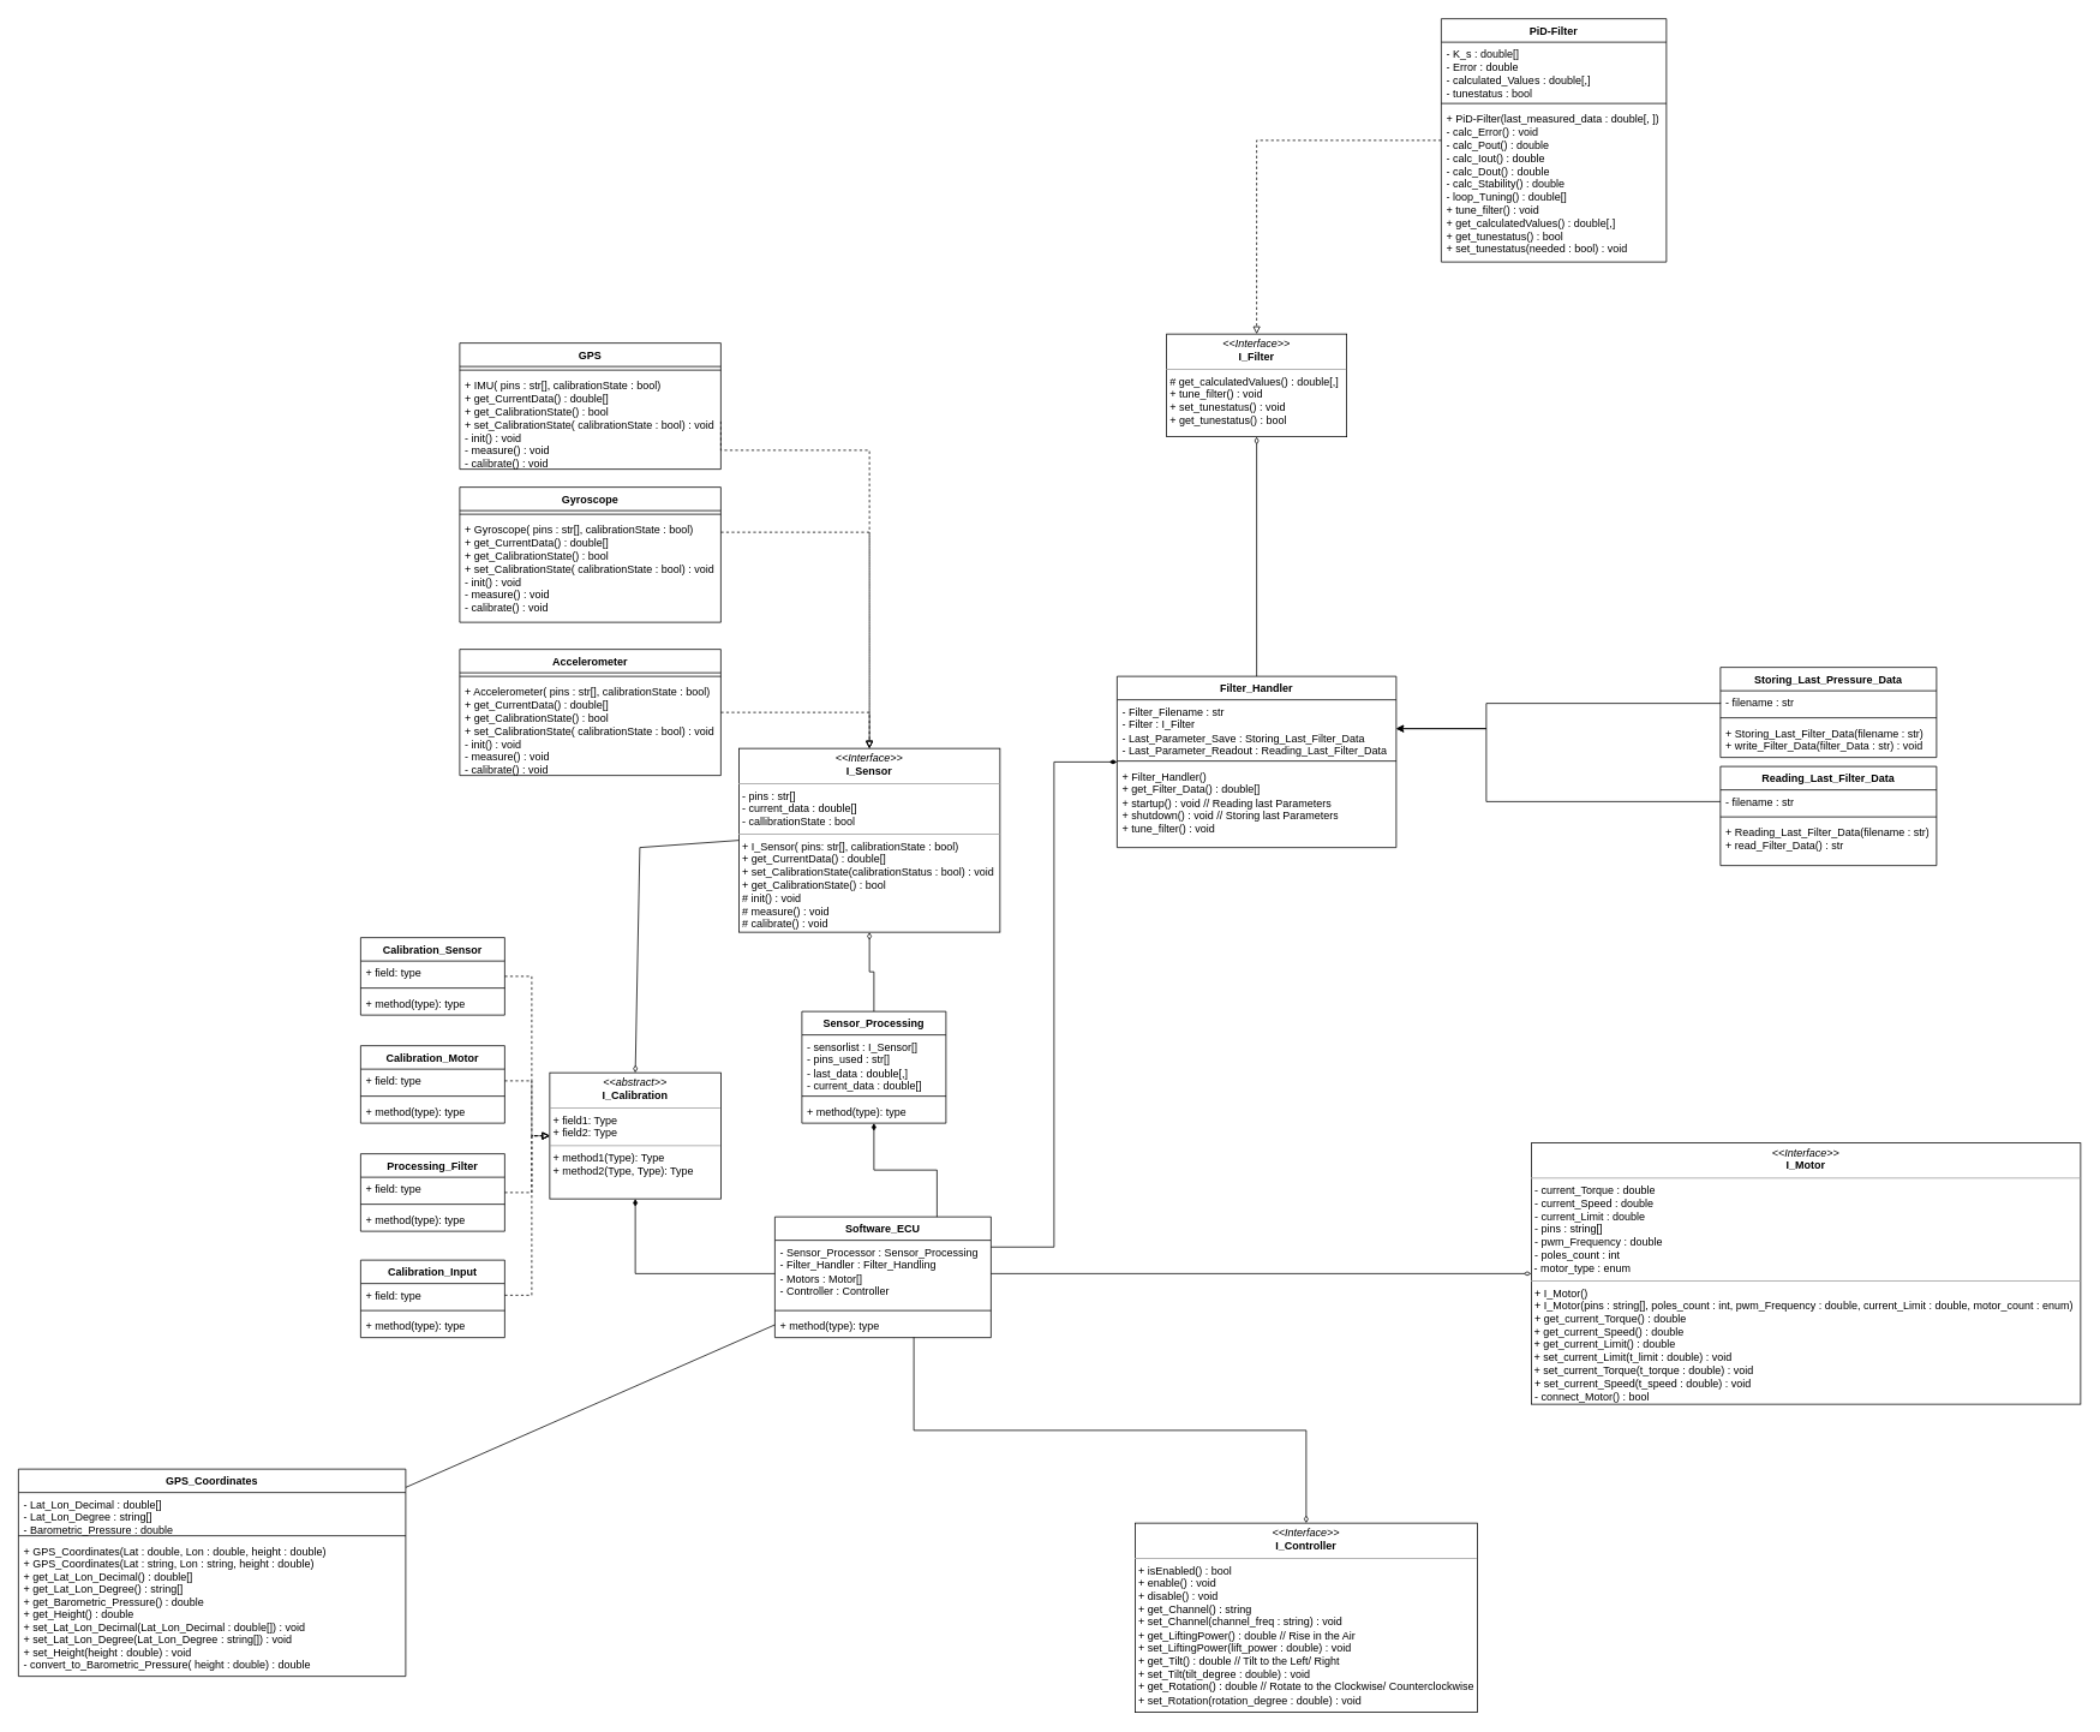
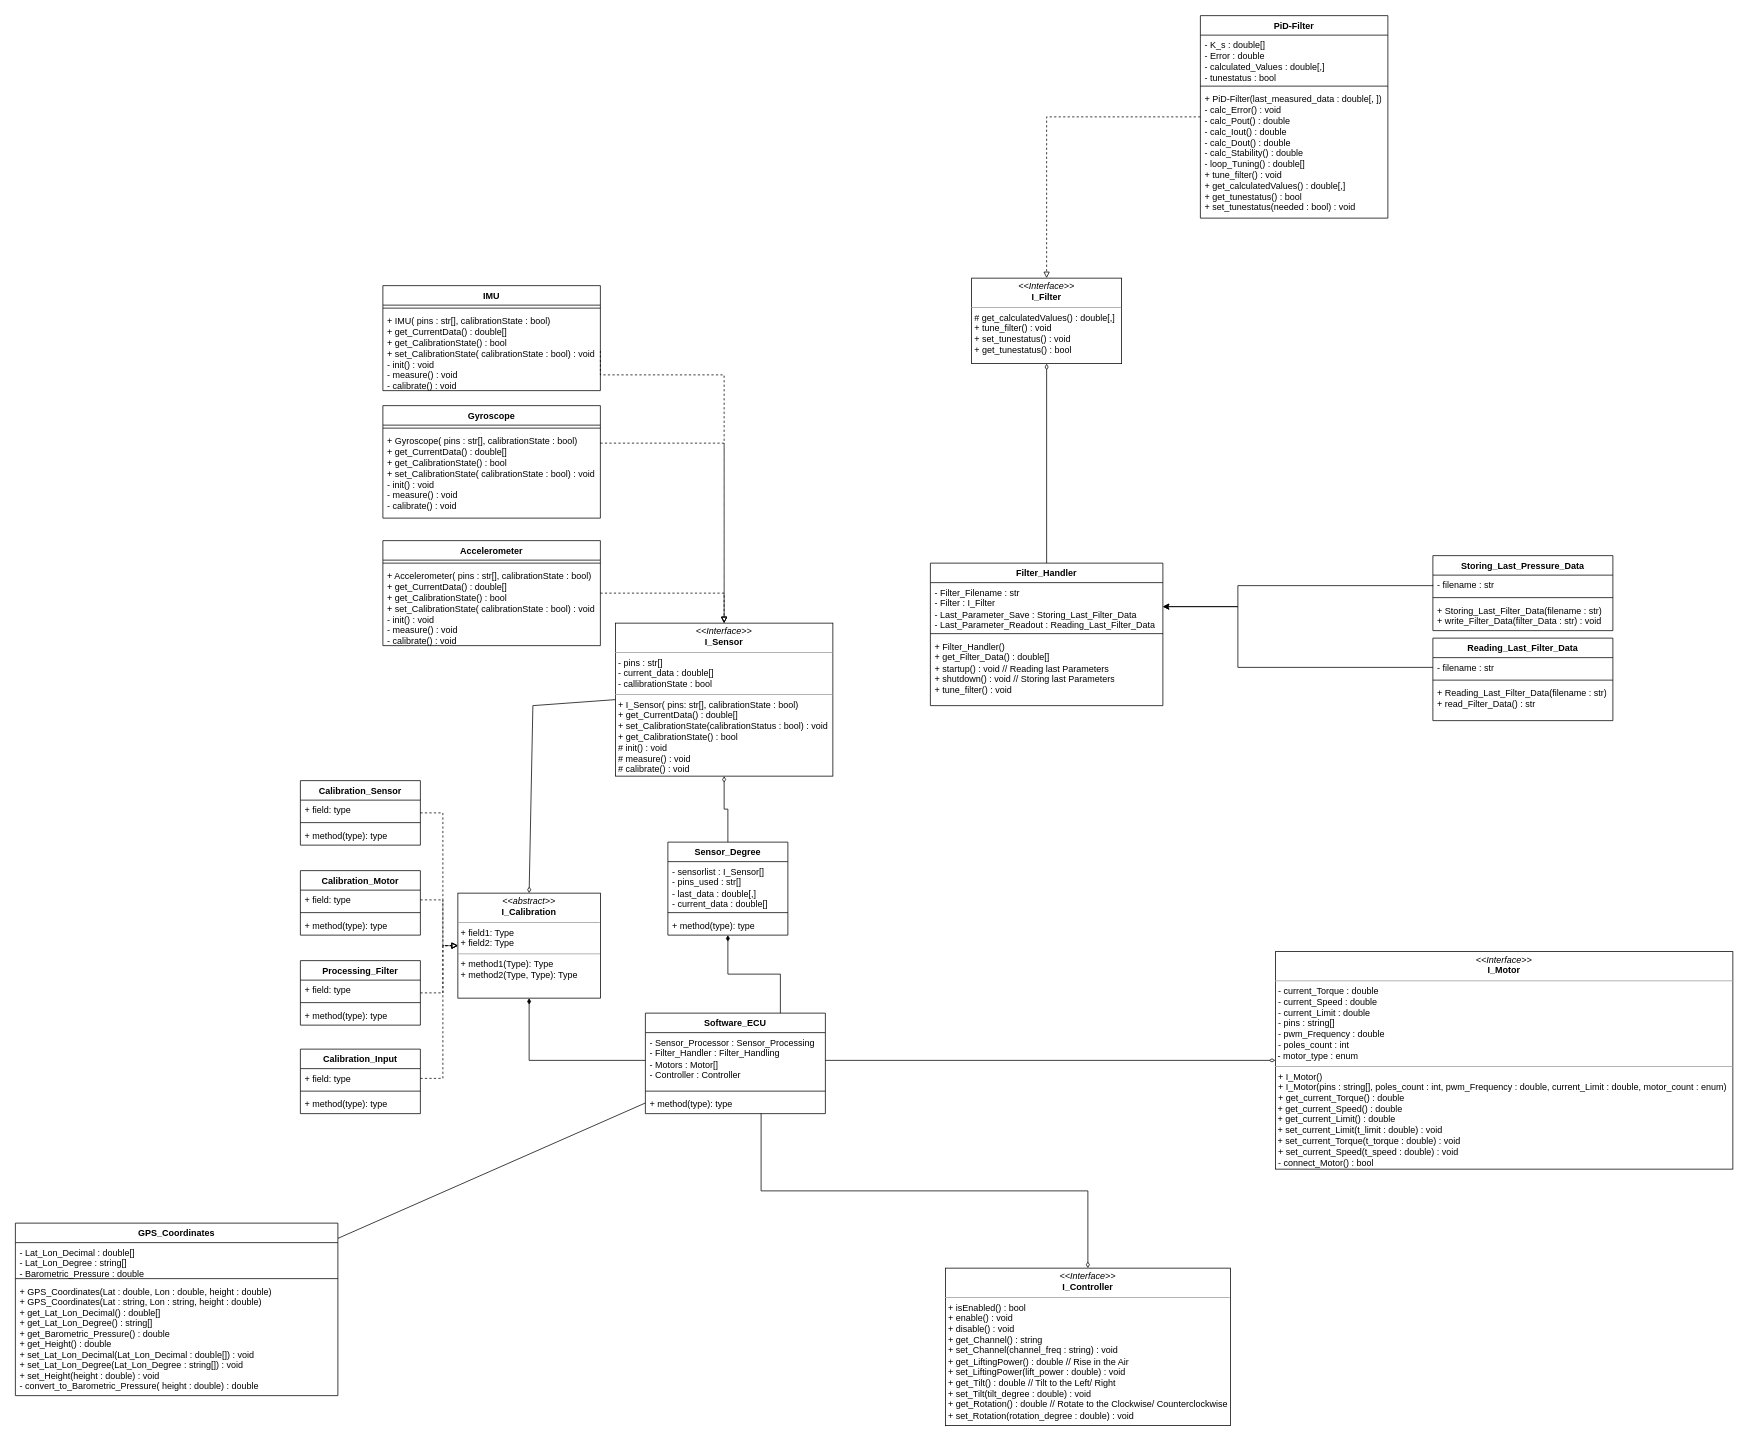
- <mxCell id="71" value="GPS" style="swimlane;fontStyle=1;align=center;verticalAlign=top;childLayout=stackLayout;horizontal=1;startSize=26;horizontalStack=0;resizeParent=1;resizeParentMax=0;resizeLast=0;collapsible=1;marginBottom=0;whiteSpace=wrap;html=1;" parent="1" vertex="1"><mxGeometry x="510" y="380" width="290" height="140" as="geometry" /></mxCell>
+ <mxCell id="71" value="IMU" style="swimlane;fontStyle=1;align=center;verticalAlign=top;childLayout=stackLayout;horizontal=1;startSize=26;horizontalStack=0;resizeParent=1;resizeParentMax=0;resizeLast=0;collapsible=1;marginBottom=0;whiteSpace=wrap;html=1;" parent="1" vertex="1"><mxGeometry x="510" y="380" width="290" height="140" as="geometry" /></mxCell>
- <mxCell id="35" value="Sensor_Processing" style="swimlane;fontStyle=1;align=center;verticalAlign=top;childLayout=stackLayout;horizontal=1;startSize=26;horizontalStack=0;resizeParent=1;resizeParentMax=0;resizeLast=0;collapsible=1;marginBottom=0;whiteSpace=wrap;html=1;" parent="1" vertex="1"><mxGeometry x="890" y="1122" width="160" height="124" as="geometry" /></mxCell>
+ <mxCell id="35" value="Sensor_Degree" style="swimlane;fontStyle=1;align=center;verticalAlign=top;childLayout=stackLayout;horizontal=1;startSize=26;horizontalStack=0;resizeParent=1;resizeParentMax=0;resizeLast=0;collapsible=1;marginBottom=0;whiteSpace=wrap;html=1;" parent="1" vertex="1"><mxGeometry x="890" y="1122" width="160" height="124" as="geometry" /></mxCell>
- <mxCell id="29" style="edgeStyle=orthogonalEdgeStyle;rounded=0;orthogonalLoop=1;jettySize=auto;html=1;entryX=1;entryY=0.25;entryDx=0;entryDy=0;startArrow=diamondThin;startFill=1;endArrow=none;endFill=0;" parent="1" source="30" target="11" edge="1"><mxGeometry relative="1" as="geometry" /></mxCell>
